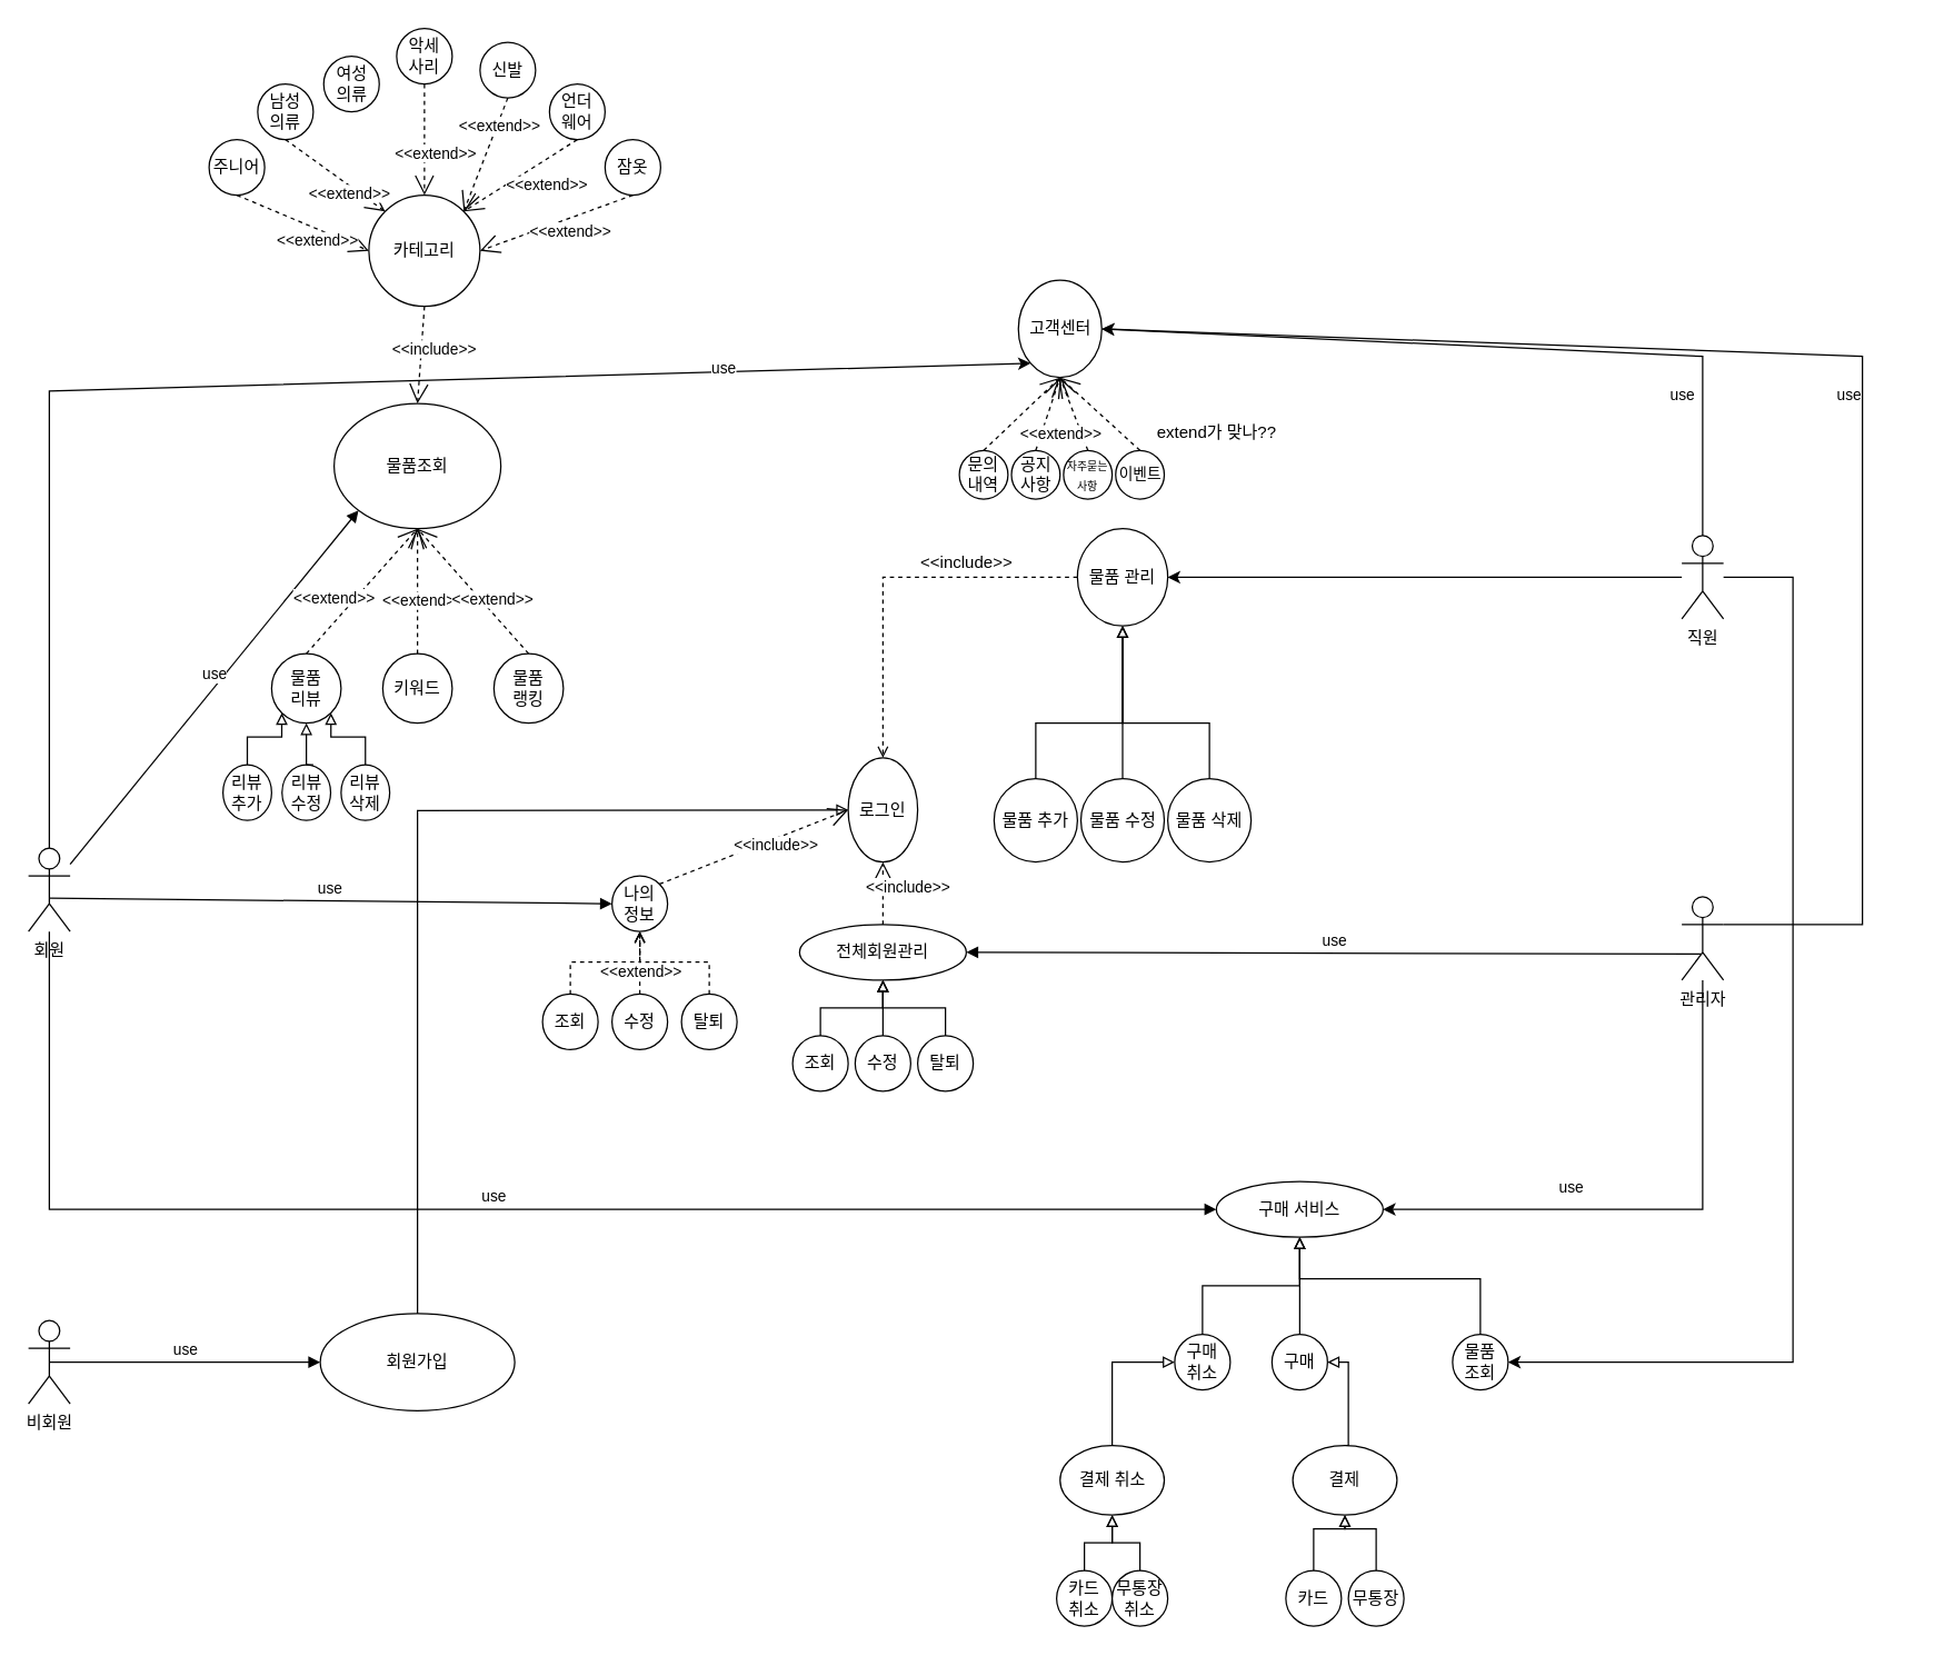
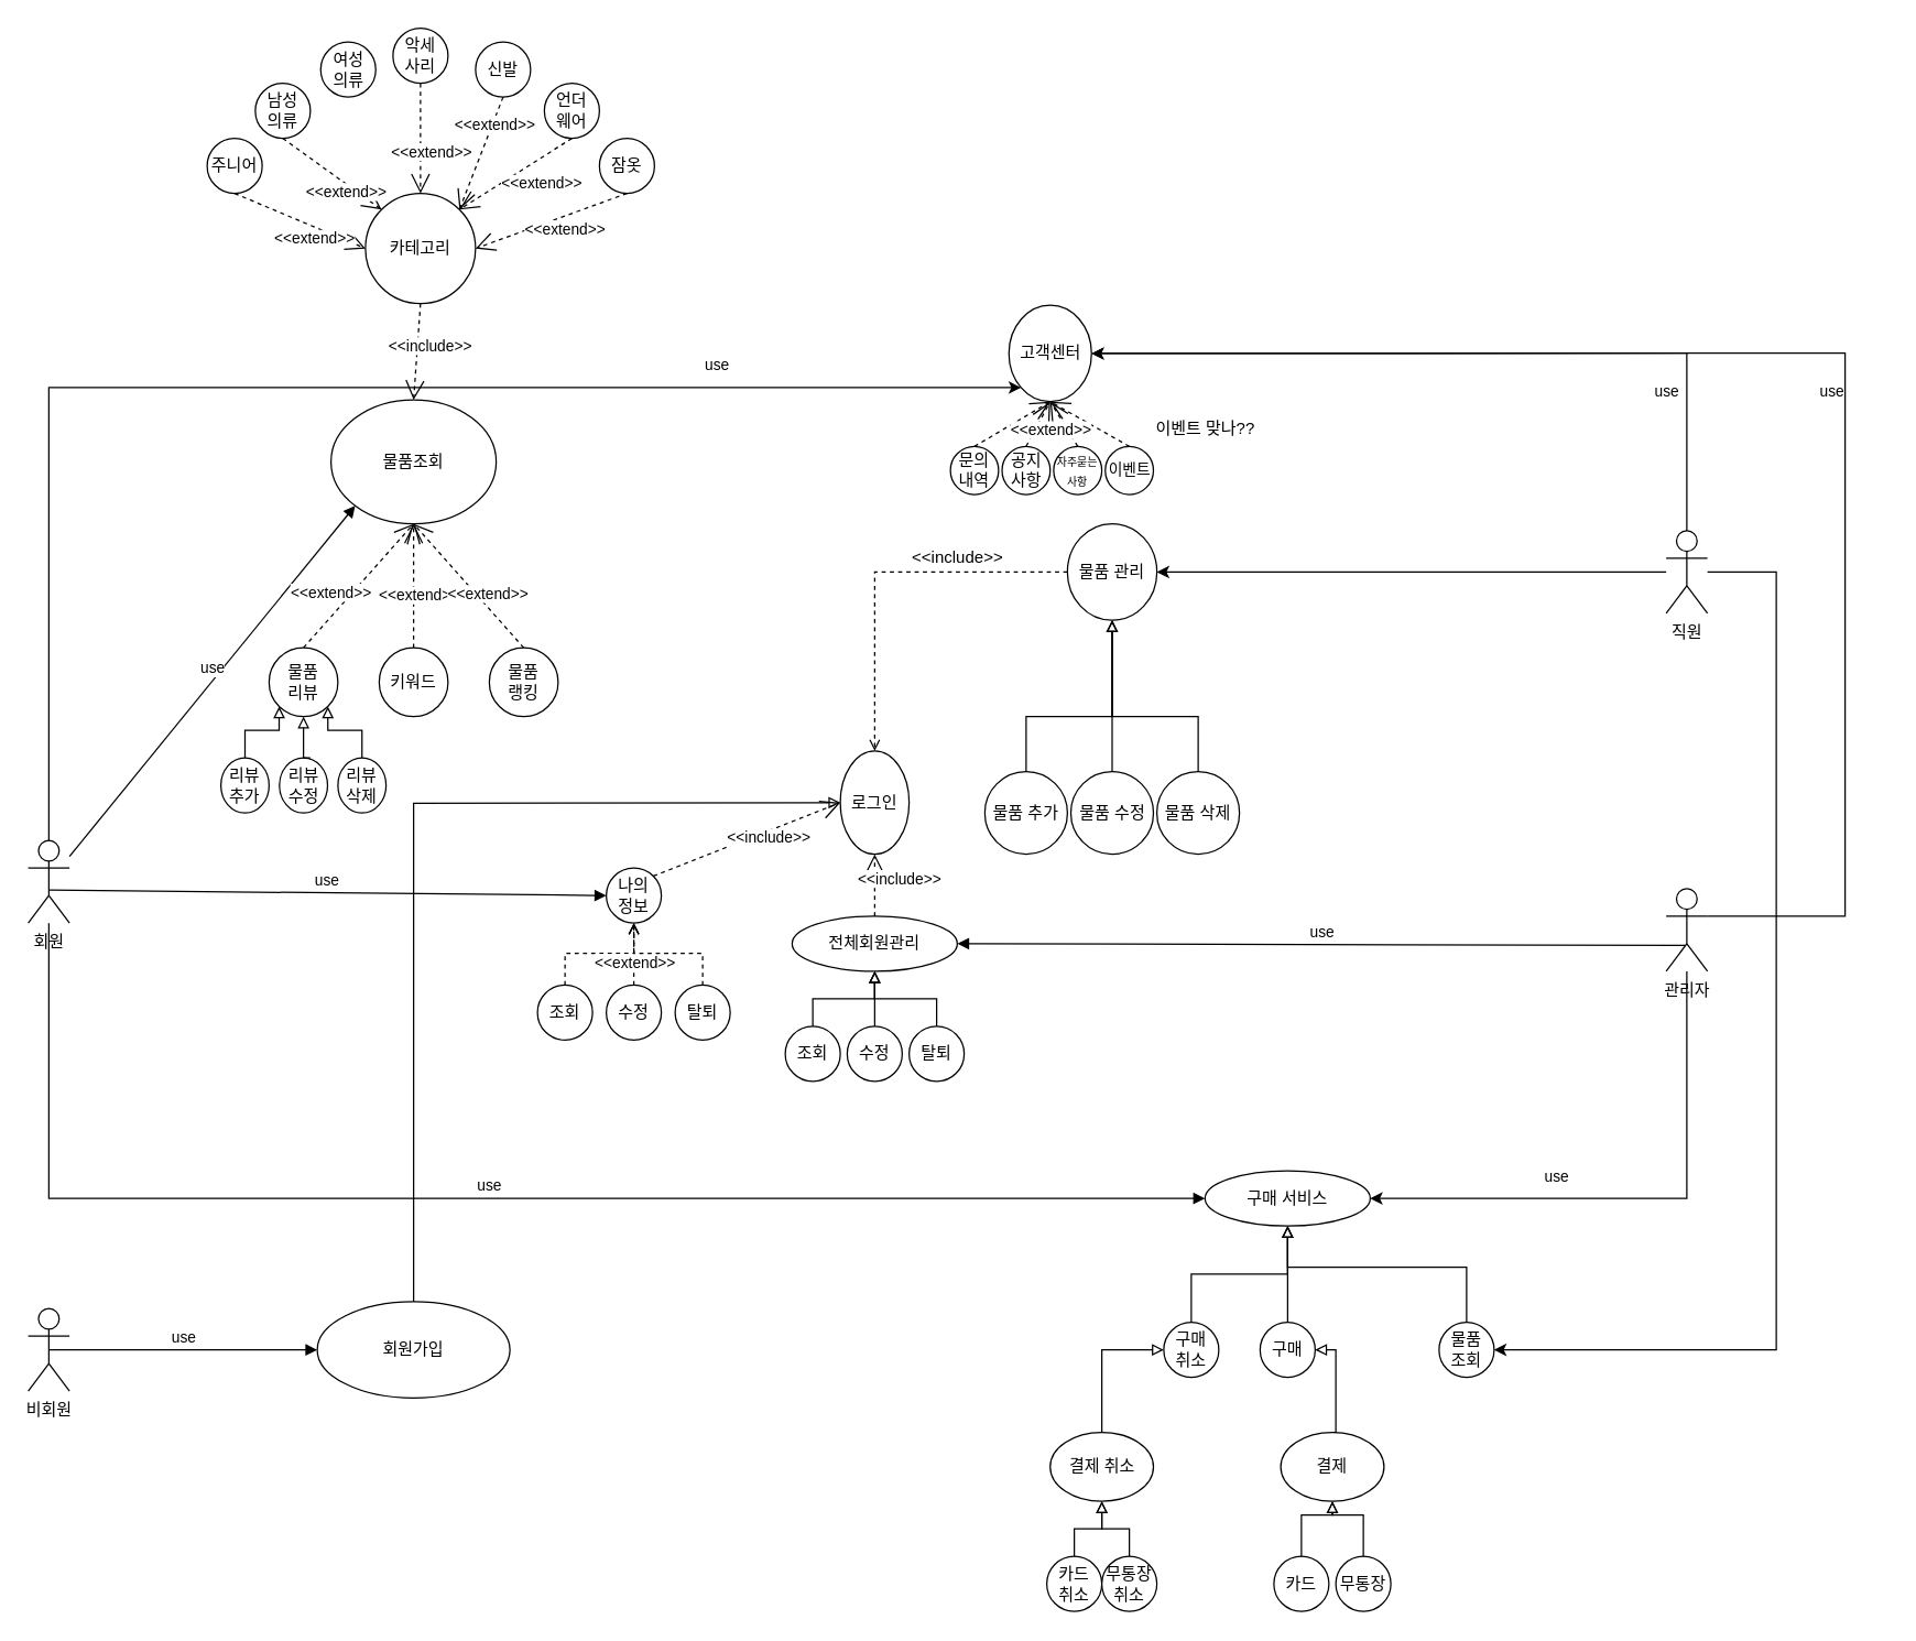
- <mxCell id="99" value="여성&lt;div&gt;의류&lt;/div&gt;" style="ellipse;whiteSpace=wrap;html=1;" parent="1" vertex="1"><mxGeometry x="232.5" y="40" width="40" height="40" as="geometry" /></mxCell>
+ <mxCell id="99" value="여성&lt;div&gt;의류&lt;/div&gt;" style="ellipse;whiteSpace=wrap;html=1;" parent="1" vertex="1"><mxGeometry x="232.5" y="30" width="40" height="40" as="geometry" /></mxCell>
- <mxCell id="78" value="고객센터" style="ellipse;whiteSpace=wrap;html=1;" parent="1" vertex="1"><mxGeometry x="732.5" y="201.25" width="60" height="70" as="geometry" /></mxCell>
+ <mxCell id="78" value="고객센터" style="ellipse;whiteSpace=wrap;html=1;" parent="1" vertex="1"><mxGeometry x="732.5" y="221.25" width="60" height="70" as="geometry" /></mxCell>
- <mxCell id="106" value="extend가 맞나??" style="text;html=1;align=center;verticalAlign=middle;resizable=0;points=[];autosize=1;strokeColor=none;fillColor=none;" parent="1" vertex="1"><mxGeometry x="820" y="296.25" width="110" height="30" as="geometry" /></mxCell>
+ <mxCell id="106" value="이벤트 맞나??" style="text;html=1;align=center;verticalAlign=middle;resizable=0;points=[];autosize=1;strokeColor=none;fillColor=none;" parent="1" vertex="1"><mxGeometry x="820" y="296.25" width="110" height="30" as="geometry" /></mxCell>
